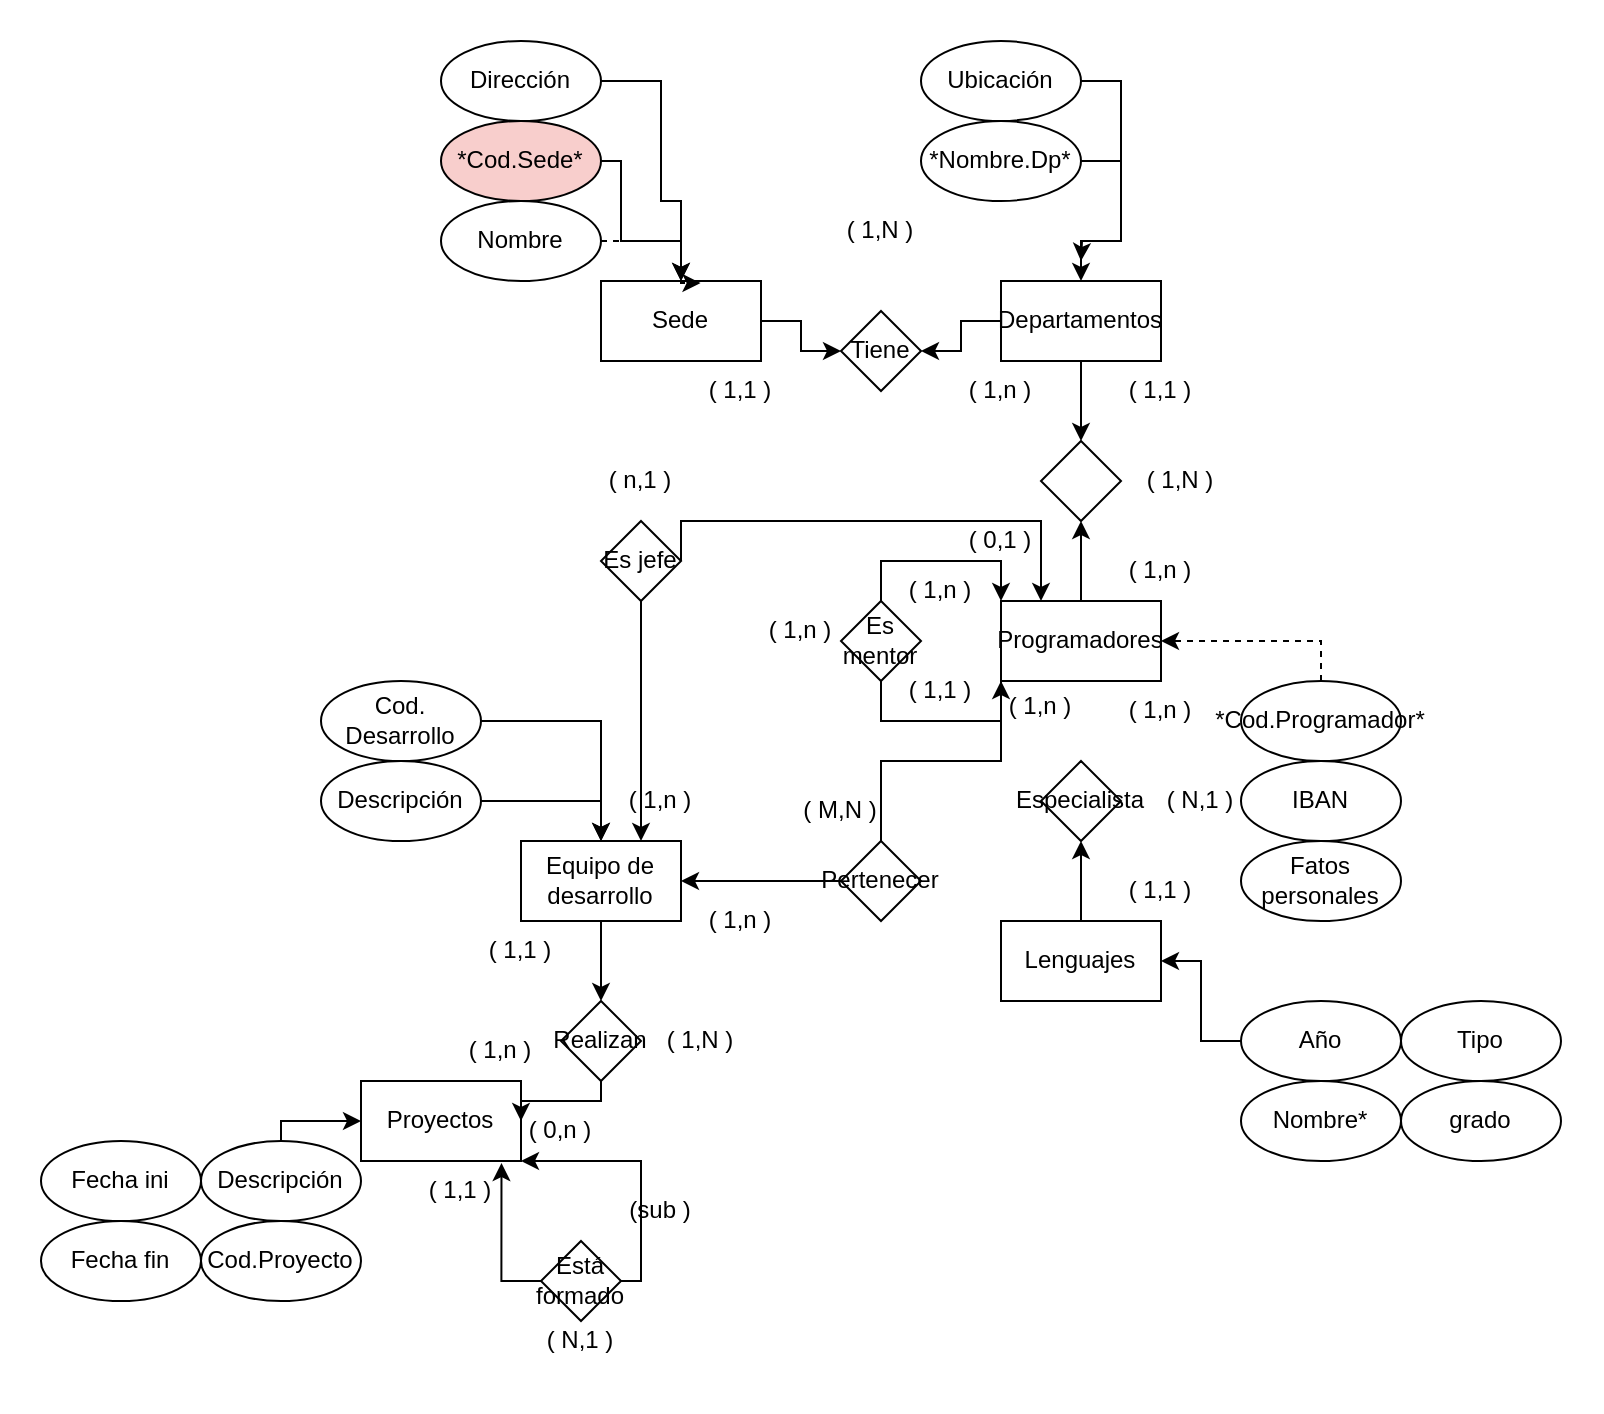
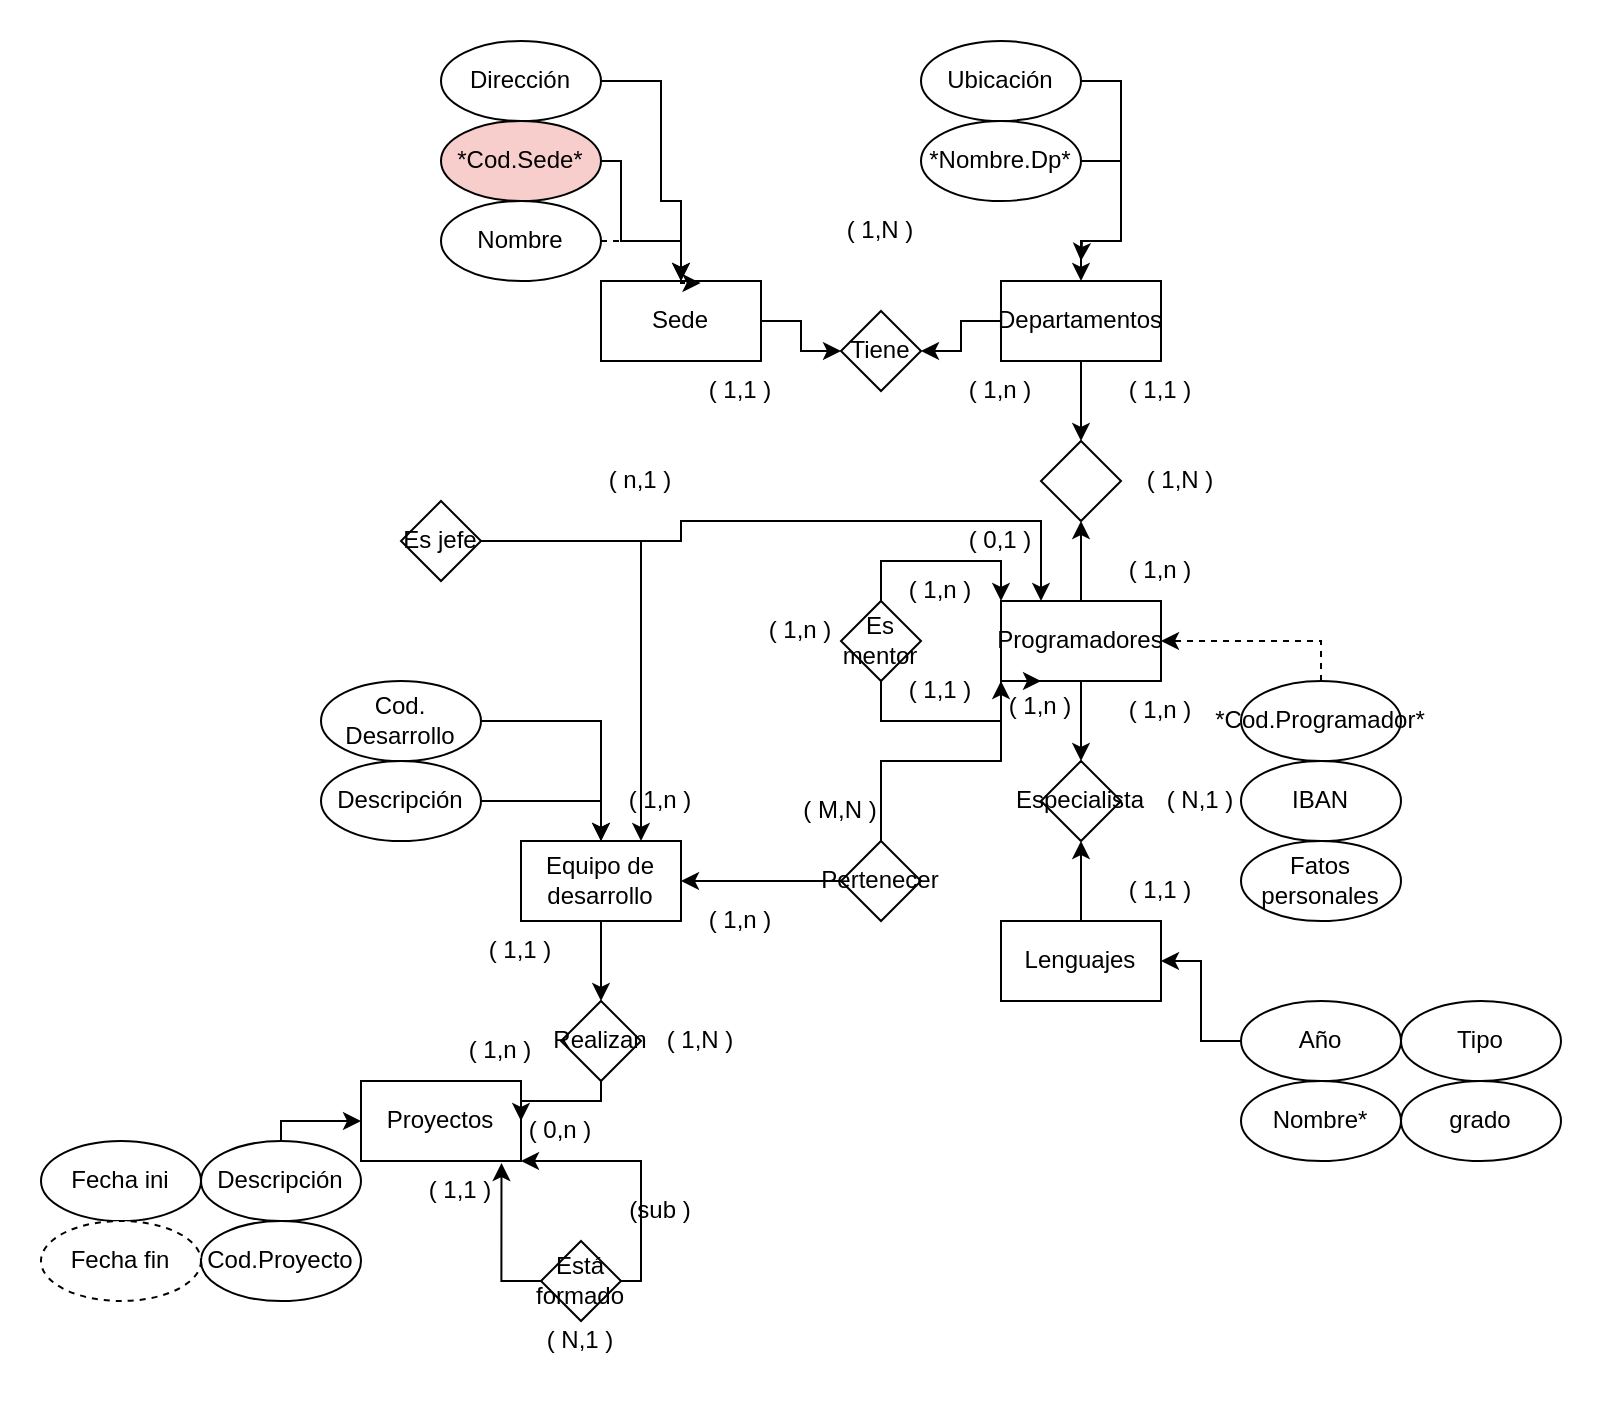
- <mxCell id="63" value="Es jefe&lt;br&gt;" style="rhombus;whiteSpace=wrap;html=1;" parent="1" vertex="1"><mxGeometry x="300" y="260" width="40" height="40" as="geometry" /></mxCell>
+ <mxCell id="63" value="Es jefe&lt;br&gt;" style="rhombus;whiteSpace=wrap;html=1;" parent="1" vertex="1"><mxGeometry x="200" y="250" width="40" height="40" as="geometry" /></mxCell>
- <mxCell id="51" style="edgeStyle=orthogonalEdgeStyle;rounded=0;orthogonalLoop=1;jettySize=auto;html=1;entryX=0.25;entryY=1;entryDx=0;entryDy=0;endArrow=none;" parent="1" source="53" target="23" edge="1"><mxGeometry relative="1" as="geometry"><Array as="points"><mxPoint x="440" y="380" /><mxPoint x="500" y="380" /><mxPoint x="500" y="340" /></Array></mxGeometry></mxCell>
+ <mxCell id="51" style="edgeStyle=orthogonalEdgeStyle;rounded=0;orthogonalLoop=1;jettySize=auto;html=1;entryX=0.25;entryY=1;entryDx=0;entryDy=0;" parent="1" source="53" target="23" edge="1"><mxGeometry relative="1" as="geometry"><Array as="points"><mxPoint x="440" y="380" /><mxPoint x="500" y="380" /><mxPoint x="500" y="340" /></Array></mxGeometry></mxCell>
+ <mxCell id="22" value="" style="edgeStyle=orthogonalEdgeStyle;rounded=0;orthogonalLoop=1;jettySize=auto;html=1;" parent="1" source="23" target="34" edge="1"><mxGeometry relative="1" as="geometry" /></mxCell>
- <mxCell id="74" value="Fecha fin" style="ellipse;whiteSpace=wrap;html=1;" parent="1" vertex="1"><mxGeometry x="20" y="610" width="80" height="40" as="geometry" /></mxCell>
+ <mxCell id="74" value="Fecha fin" style="ellipse;whiteSpace=wrap;html=1;dashed=1;" parent="1" vertex="1"><mxGeometry x="20" y="610" width="80" height="40" as="geometry" /></mxCell>
